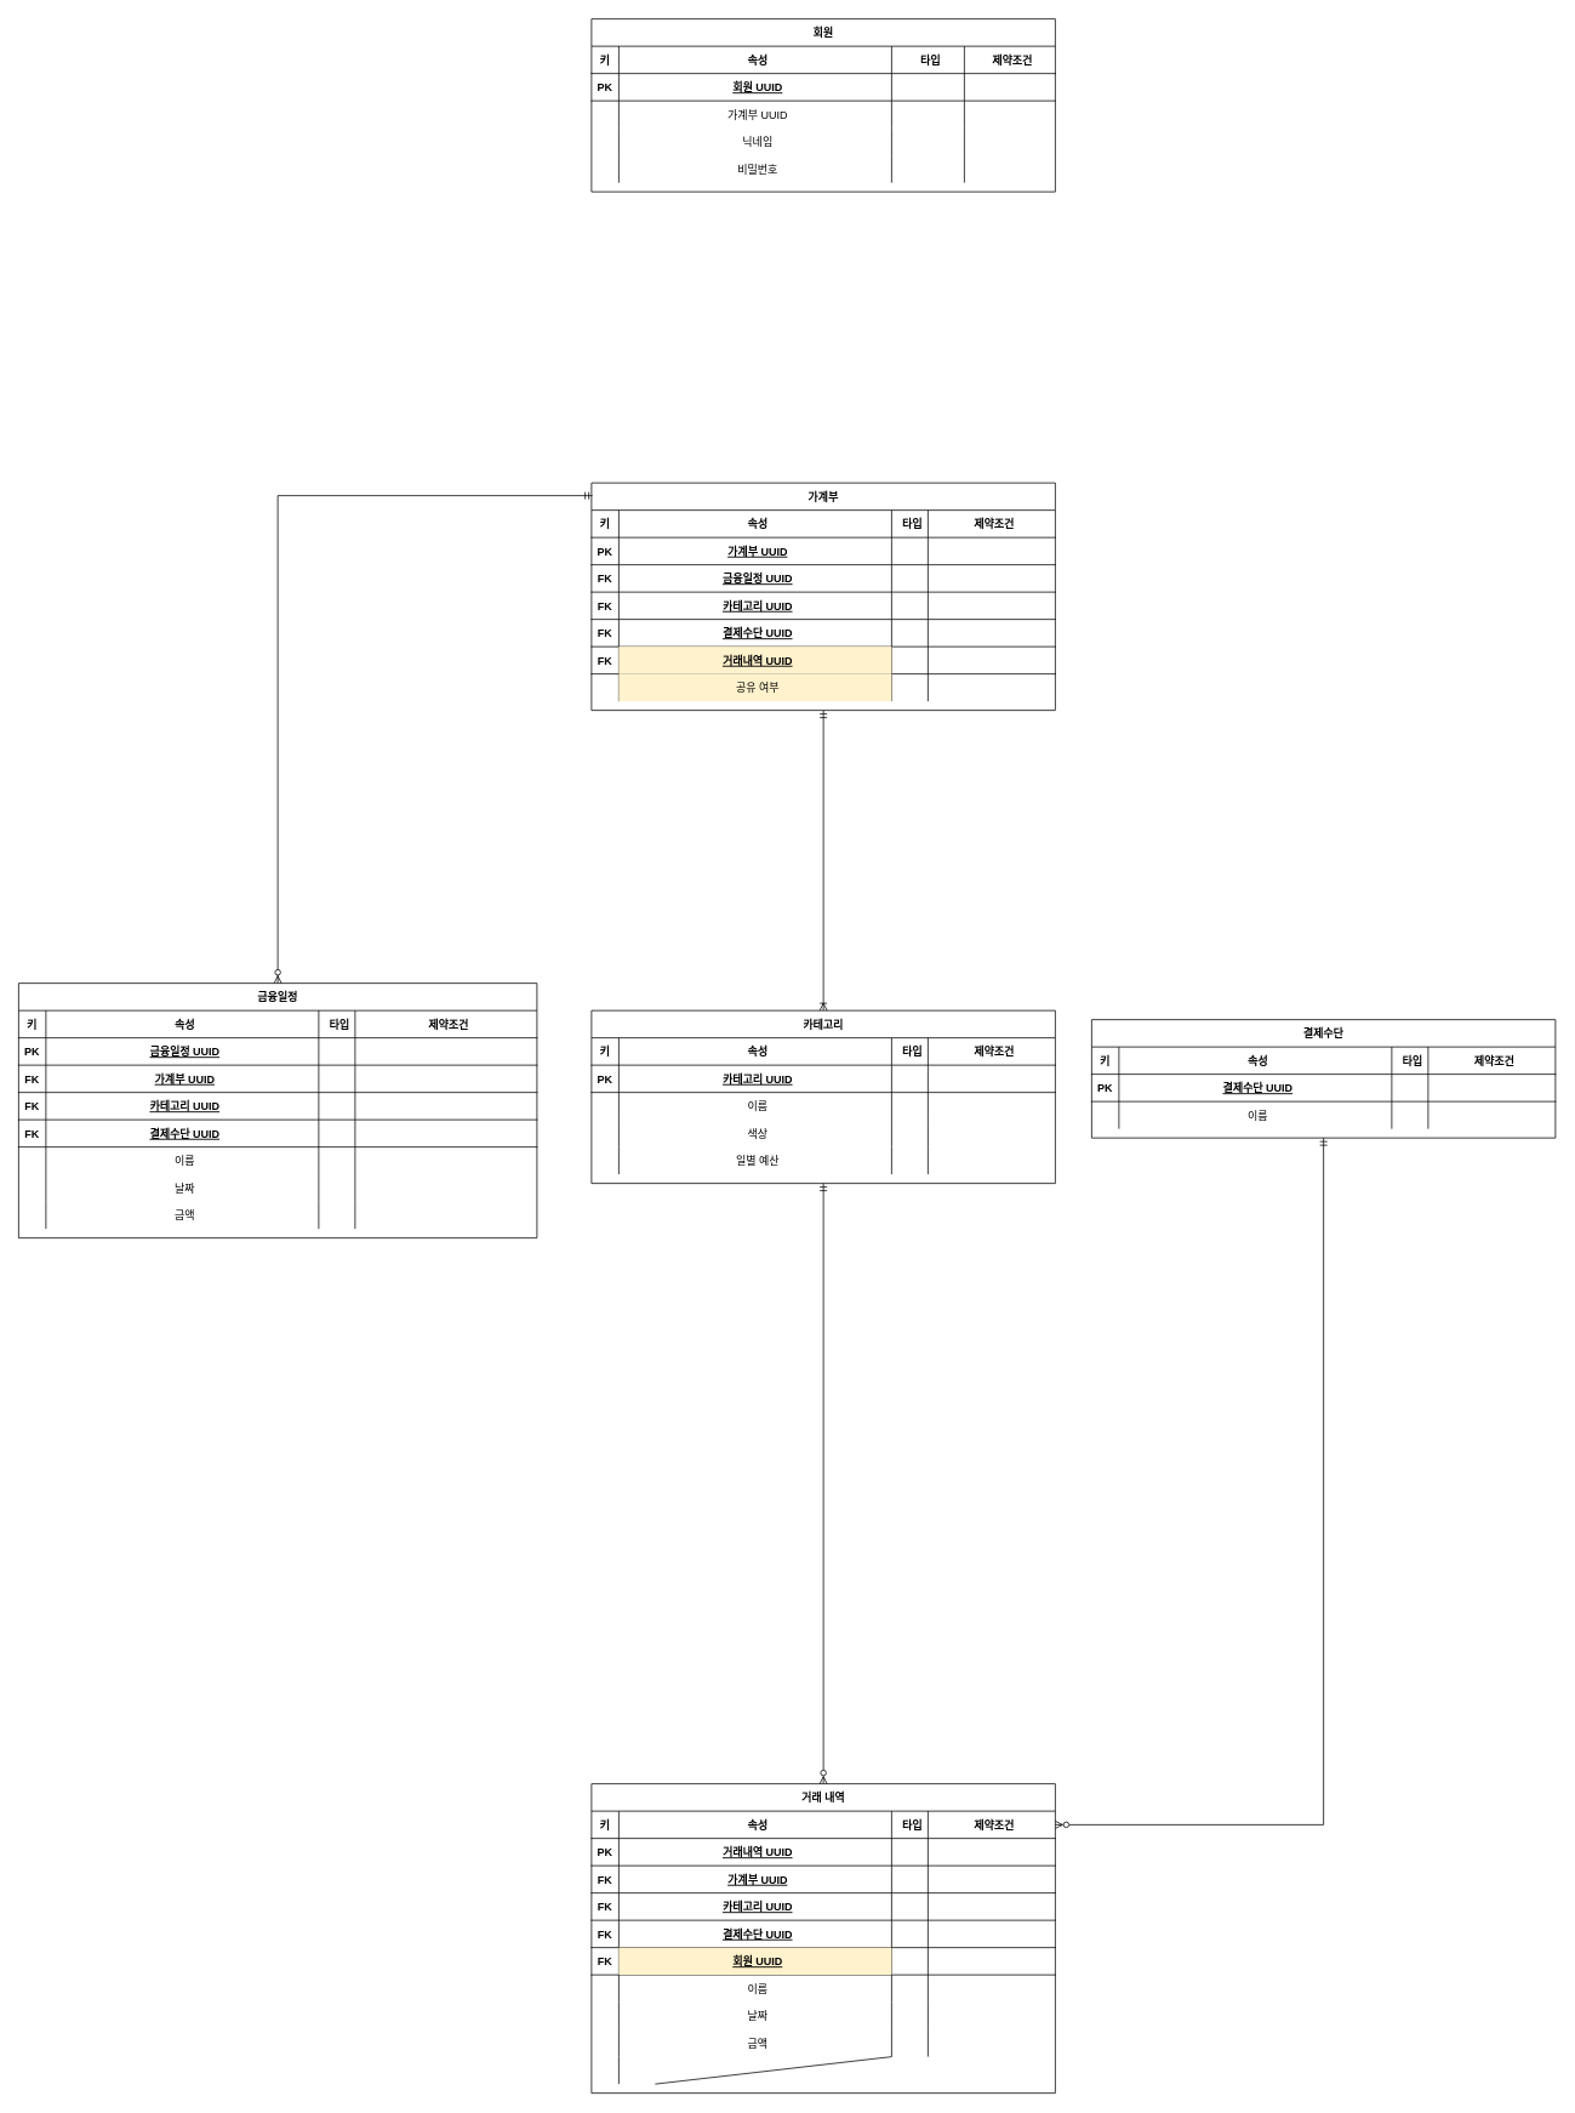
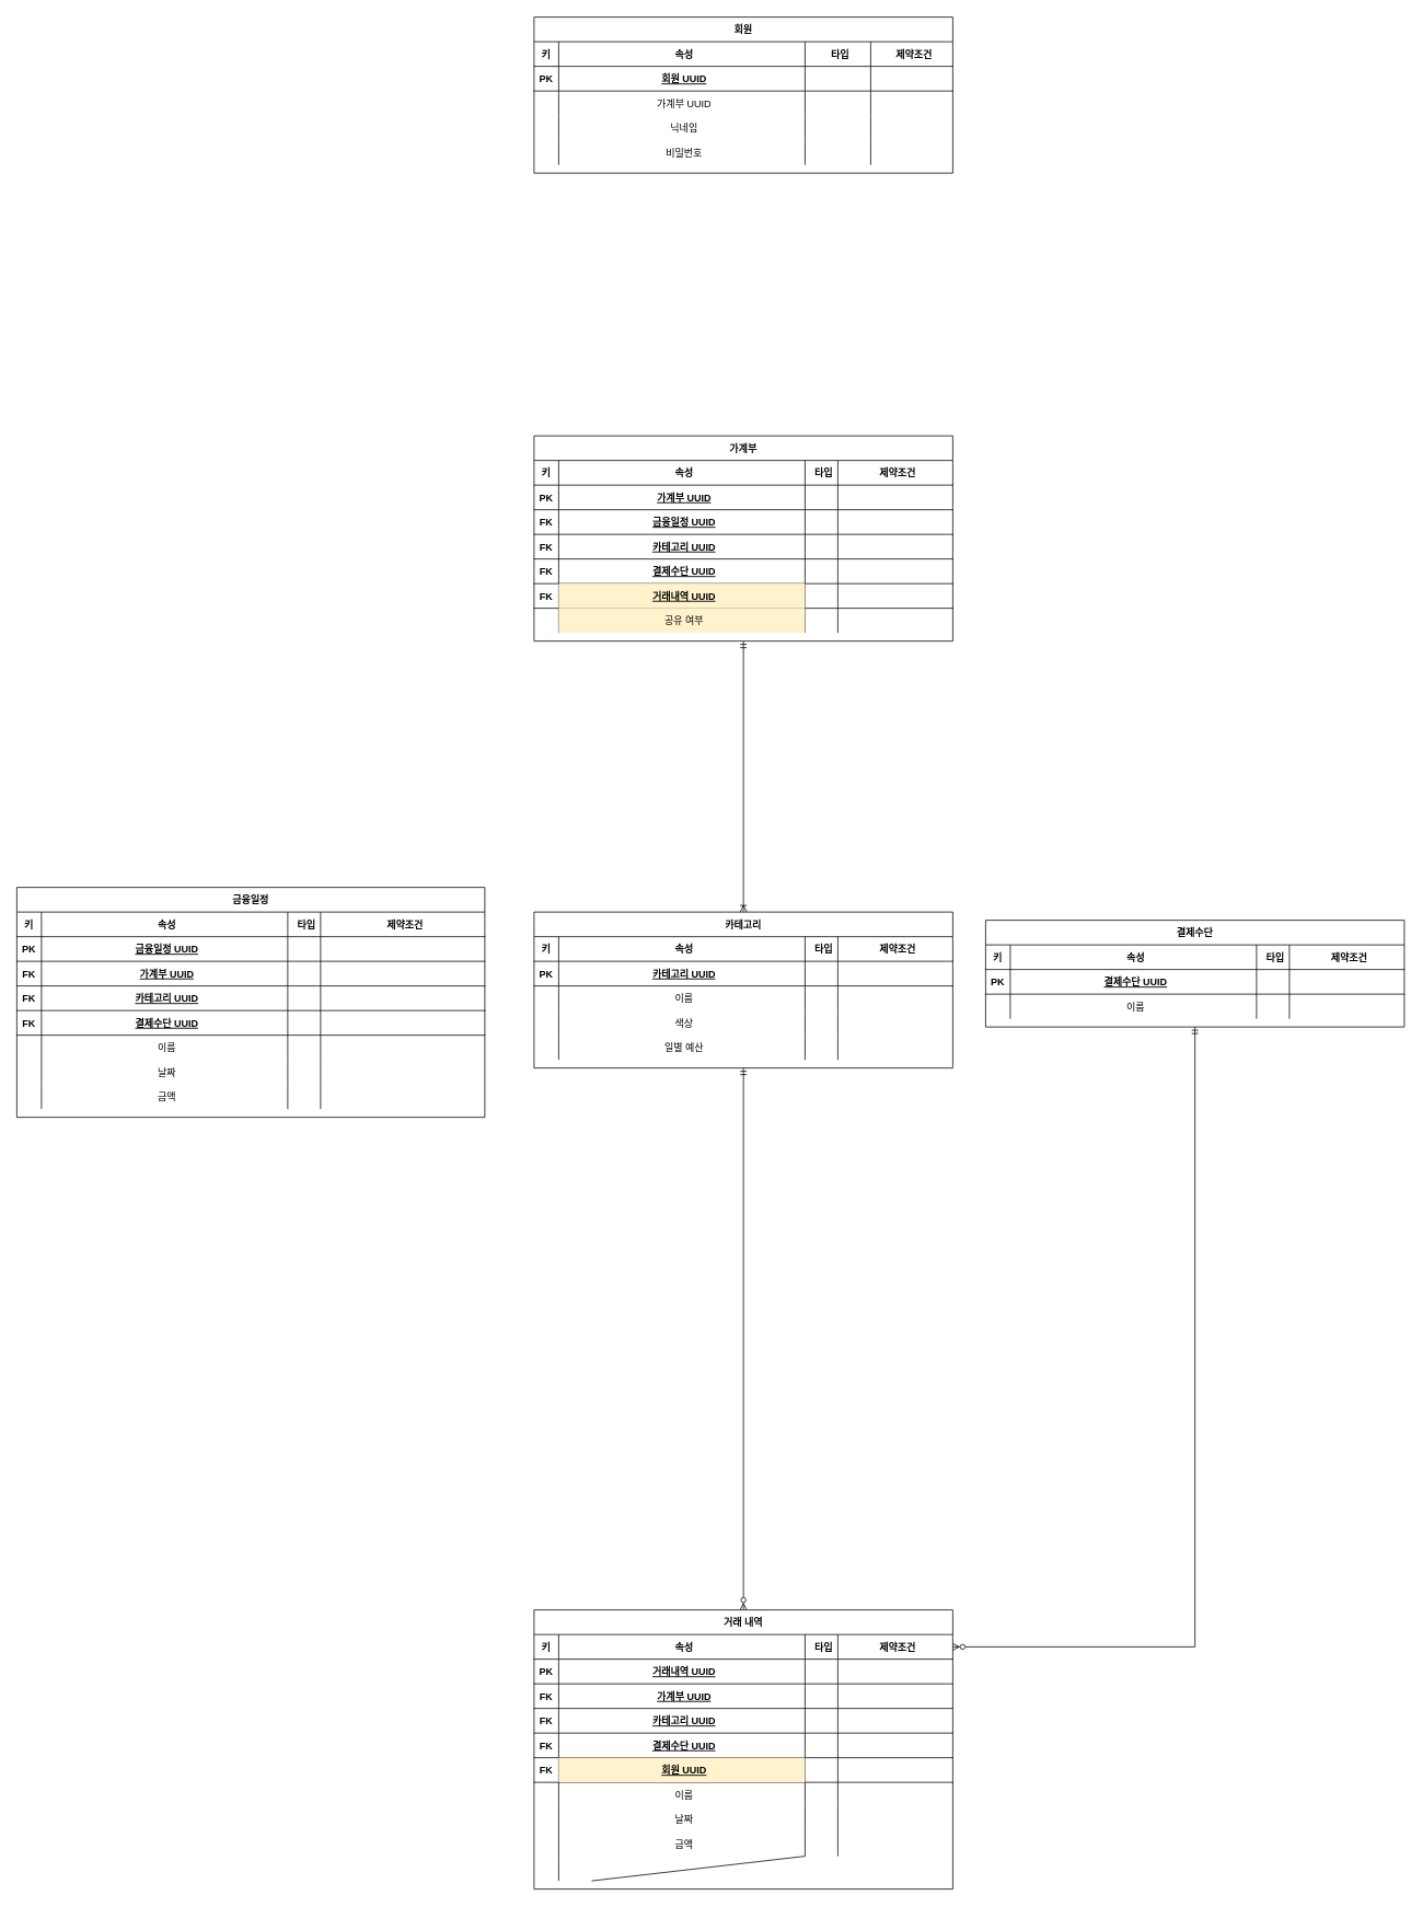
- <mxCell id="205" value="" style="fontSize=12;html=1;endArrow=ERzeroToMany;startArrow=ERmandOne;rounded=0;entryX=0.5;entryY=0;entryDx=0;entryDy=0;exitX=0.002;exitY=0.056;exitDx=0;exitDy=0;exitPerimeter=0;edgeStyle=orthogonalEdgeStyle;" edge="1" parent="1" source="56" target="161"><mxGeometry width="100" height="100" relative="1" as="geometry"><mxPoint x="480" y="490" as="sourcePoint" /><mxPoint x="510" y="310" as="targetPoint" /></mxGeometry></mxCell>
